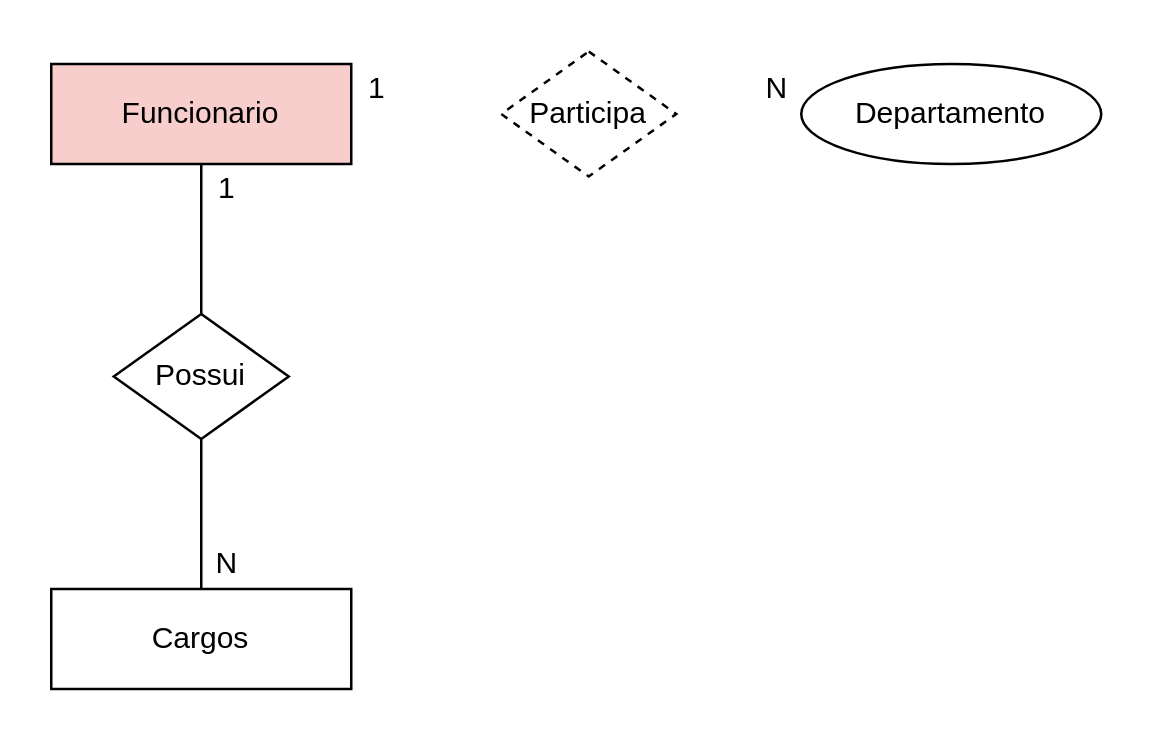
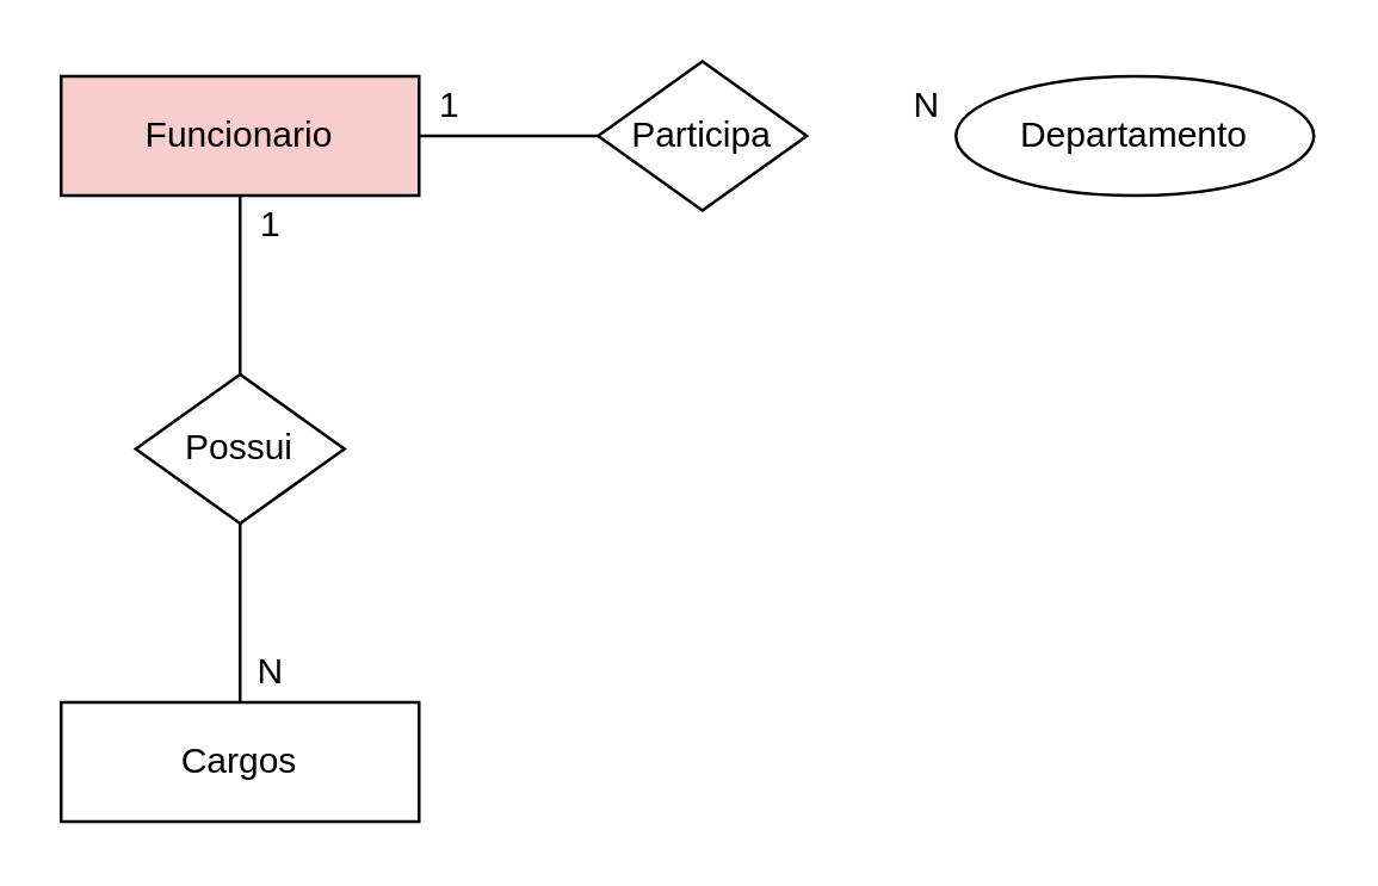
+ <mxCell id="7" value="" style="endArrow=none;html=1;entryX=1;entryY=0.5;entryDx=0;entryDy=0;exitX=0;exitY=0.5;exitDx=0;exitDy=0;" edge="1" parent="1" source="3" target="2"><mxGeometry width="50" height="50" relative="1" as="geometry"><mxPoint x="170" y="130" as="sourcePoint" /><mxPoint x="170" y="70" as="targetPoint" /></mxGeometry></mxCell>
- <mxCell id="3" value="Participa" style="rhombus;whiteSpace=wrap;html=1;dashed=1;" vertex="1" parent="1"><mxGeometry x="200" y="20" width="70" height="50" as="geometry" /></mxCell>
+ <mxCell id="3" value="Participa" style="rhombus;whiteSpace=wrap;html=1;" vertex="1" parent="1"><mxGeometry x="200" y="20" width="70" height="50" as="geometry" /></mxCell>
